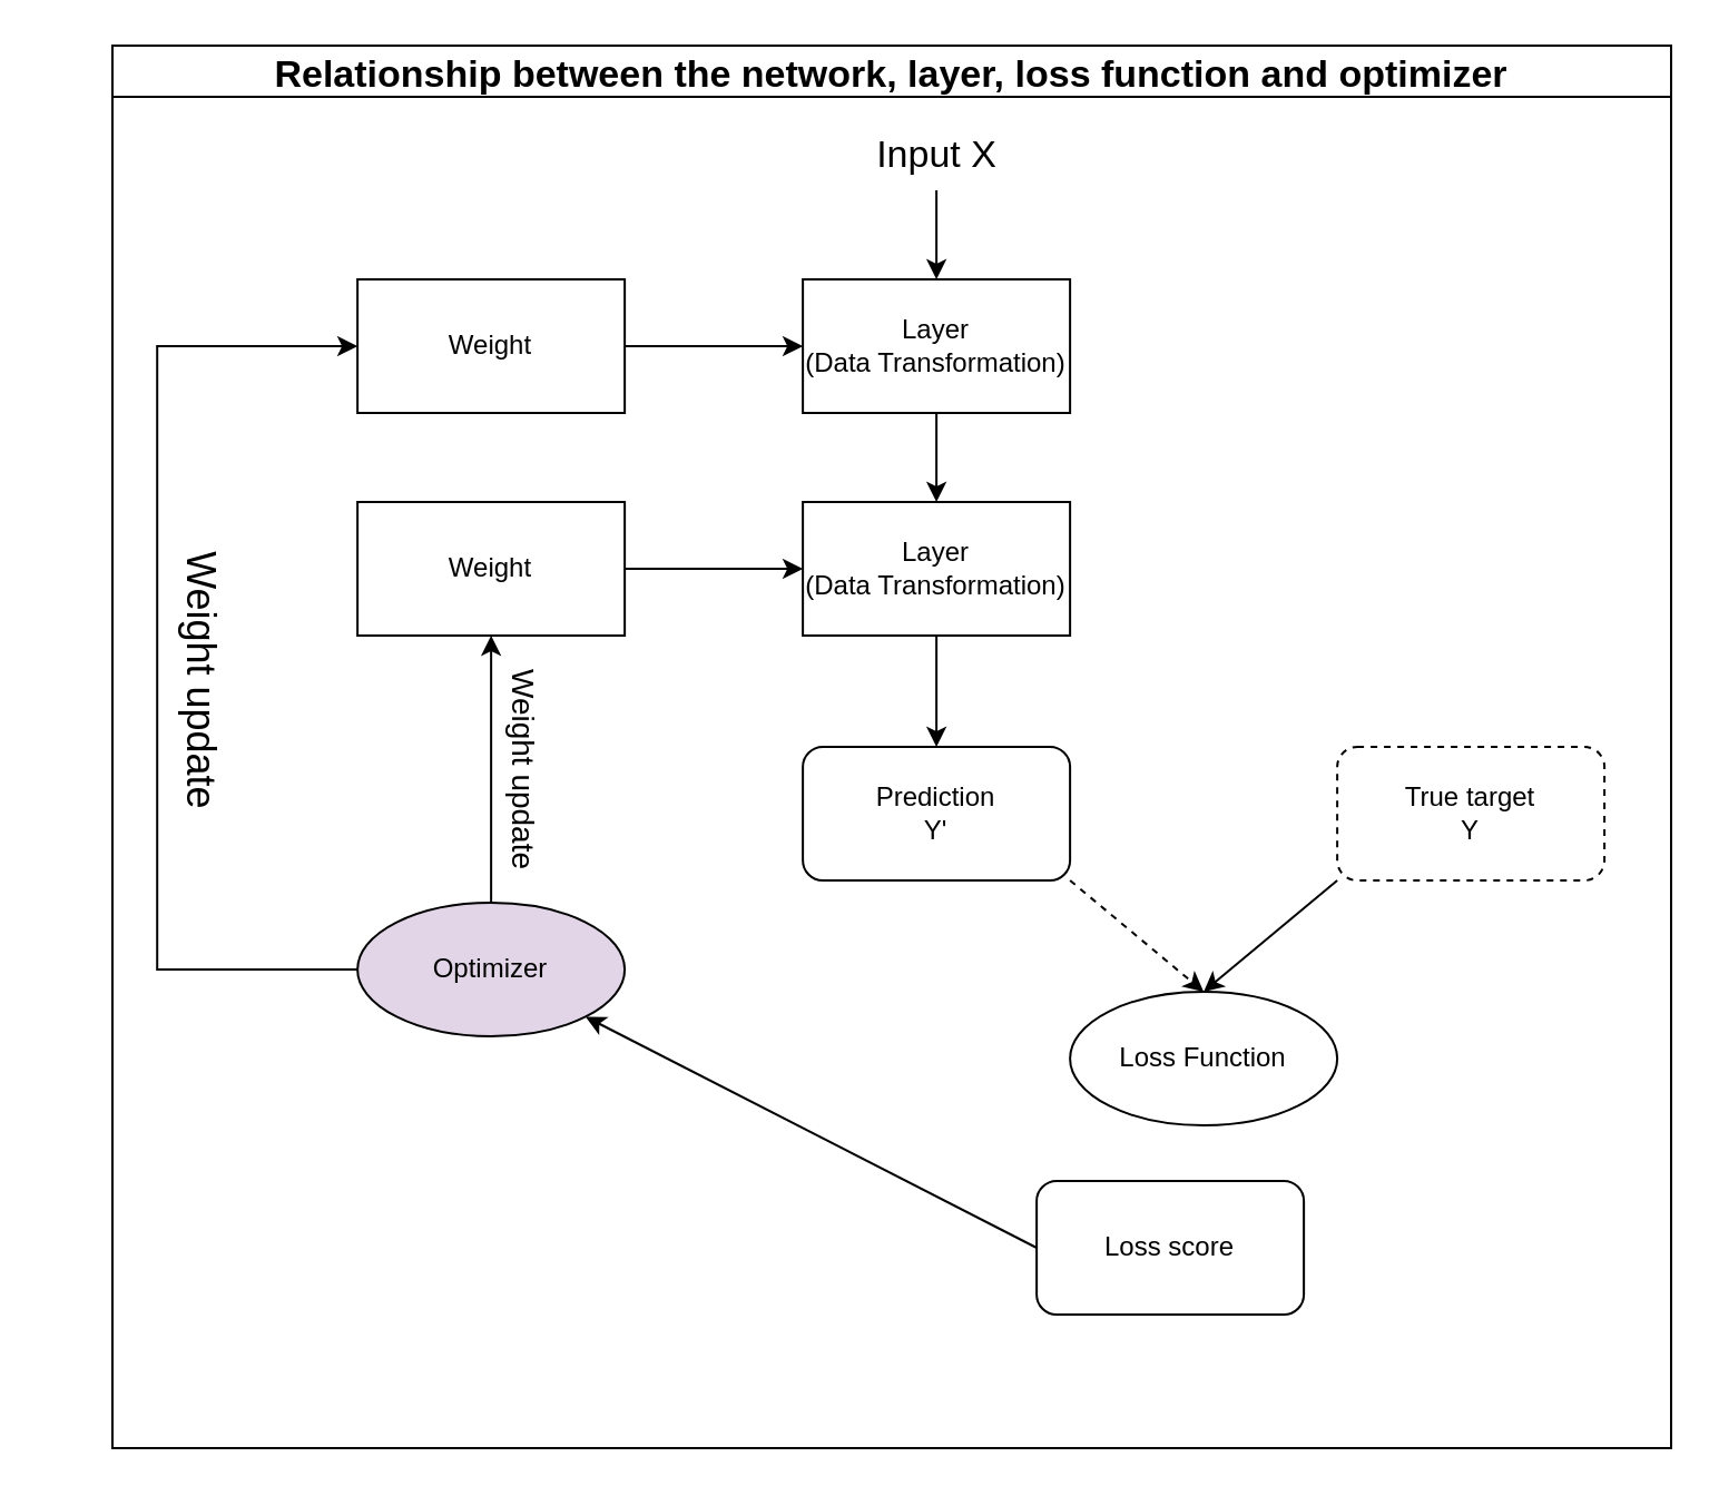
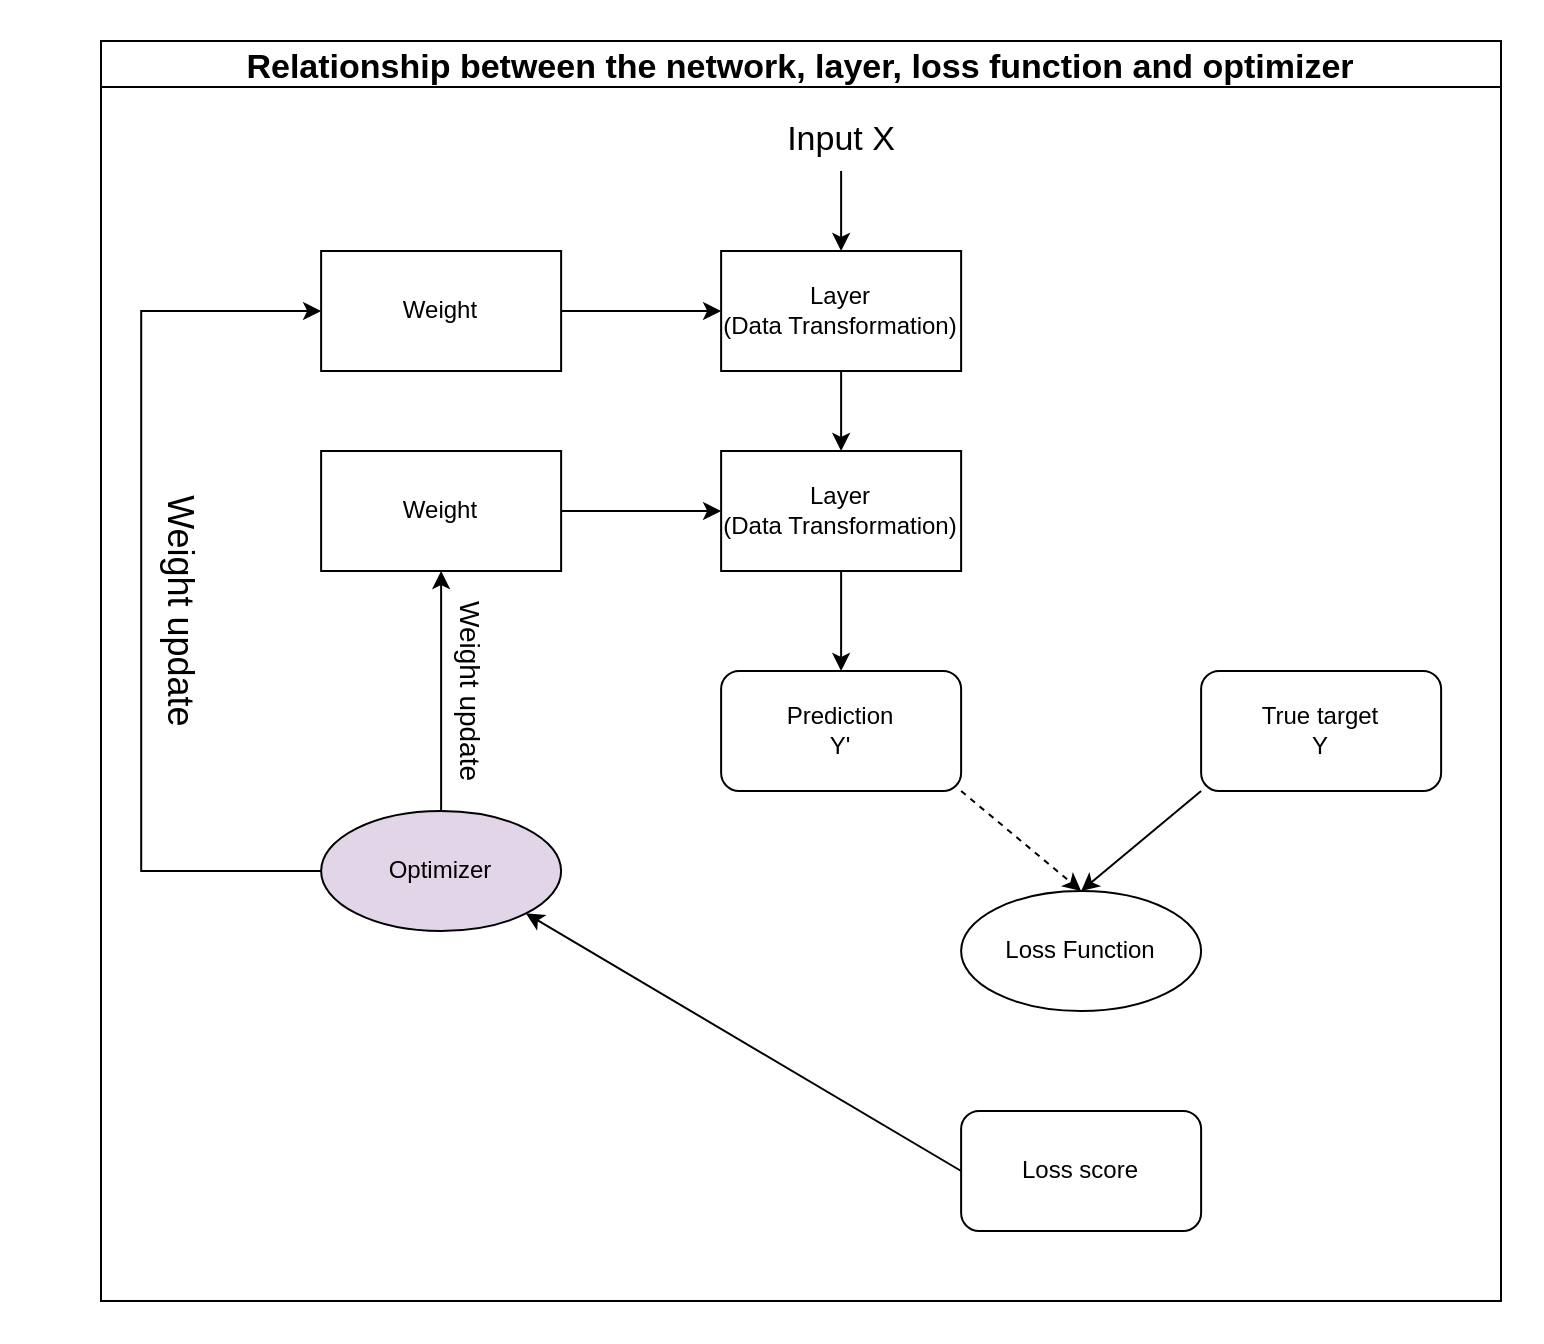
- <mxCell id="10" value="True target&lt;br&gt;Y" style="rounded=1;whiteSpace=wrap;html=1;dashed=1;" parent="2" vertex="1"><mxGeometry x="550.06" y="315" width="120" height="60" as="geometry" /></mxCell>
+ <mxCell id="10" value="True target&lt;br&gt;Y" style="rounded=1;whiteSpace=wrap;html=1;" parent="2" vertex="1"><mxGeometry x="550.06" y="315" width="120" height="60" as="geometry" /></mxCell>
- <mxCell id="12" value="Loss score" style="rounded=1;whiteSpace=wrap;html=1;" parent="2" vertex="1"><mxGeometry x="415.06" y="510" width="120" height="60" as="geometry" /></mxCell>
+ <mxCell id="12" value="Loss score" style="rounded=1;whiteSpace=wrap;html=1;" parent="2" vertex="1"><mxGeometry x="430.06" y="535" width="120" height="60" as="geometry" /></mxCell>
